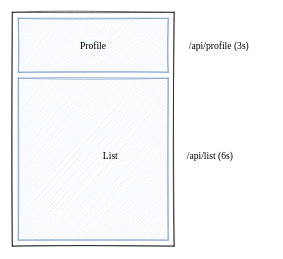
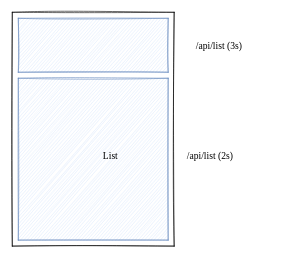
- <mxCell id="5" value="Profile" style="text;html=1;strokeColor=none;fillColor=none;align=center;verticalAlign=middle;whiteSpace=wrap;rounded=0;sketch=1;fontFamily=Comic Sans MS;fontSize=16;" vertex="1" parent="1"><mxGeometry x="135" y="65" width="40" height="20" as="geometry" /></mxCell>
- <mxCell id="7" value="/api/profile (3s)" style="text;html=1;strokeColor=none;fillColor=none;align=center;verticalAlign=middle;whiteSpace=wrap;rounded=0;sketch=1;fontFamily=Comic Sans MS;fontSize=16;" vertex="1" parent="1"><mxGeometry x="280" y="65" width="170" height="20" as="geometry" /></mxCell>
+ <mxCell id="7" value="/api/list (3s)" style="text;html=1;strokeColor=none;fillColor=none;align=center;verticalAlign=middle;whiteSpace=wrap;rounded=0;sketch=1;fontFamily=Comic Sans MS;fontSize=16;" vertex="1" parent="1"><mxGeometry x="280" y="65" width="170" height="20" as="geometry" /></mxCell>
- <mxCell id="8" value="/api/list (6s)" style="text;html=1;strokeColor=none;fillColor=none;align=center;verticalAlign=middle;whiteSpace=wrap;rounded=0;sketch=1;fontFamily=Comic Sans MS;fontSize=16;" vertex="1" parent="1"><mxGeometry x="280" y="250" width="140" height="20" as="geometry" /></mxCell>
+ <mxCell id="8" value="/api/list (2s)" style="text;html=1;strokeColor=none;fillColor=none;align=center;verticalAlign=middle;whiteSpace=wrap;rounded=0;sketch=1;fontFamily=Comic Sans MS;fontSize=16;" vertex="1" parent="1"><mxGeometry x="280" y="250" width="140" height="20" as="geometry" /></mxCell>
